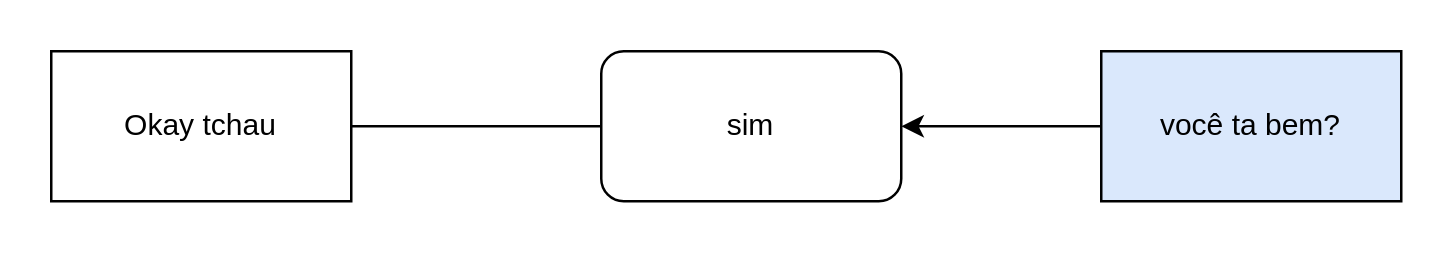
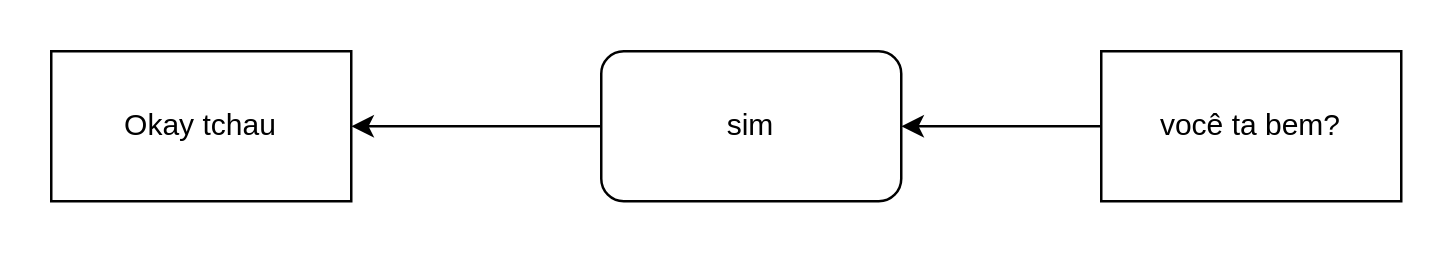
- <mxCell id="5" style="edgeStyle=orthogonalEdgeStyle;rounded=0;orthogonalLoop=1;jettySize=auto;html=1;endArrow=none;" edge="1" parent="1" source="6" target="4"><mxGeometry relative="1" as="geometry" /></mxCell>
+ <mxCell id="5" style="edgeStyle=orthogonalEdgeStyle;rounded=0;orthogonalLoop=1;jettySize=auto;html=1;" edge="1" parent="1" source="6" target="4"><mxGeometry relative="1" as="geometry" /></mxCell>
- <mxCell id="3" value="você ta bem?" style="rounded=0;whiteSpace=wrap;html=1;fillColor=#dae8fc;" vertex="1" parent="1"><mxGeometry x="440" y="20" width="120" height="60" as="geometry" /></mxCell>
+ <mxCell id="3" value="você ta bem?" style="rounded=0;whiteSpace=wrap;html=1;" vertex="1" parent="1"><mxGeometry x="440" y="20" width="120" height="60" as="geometry" /></mxCell>
